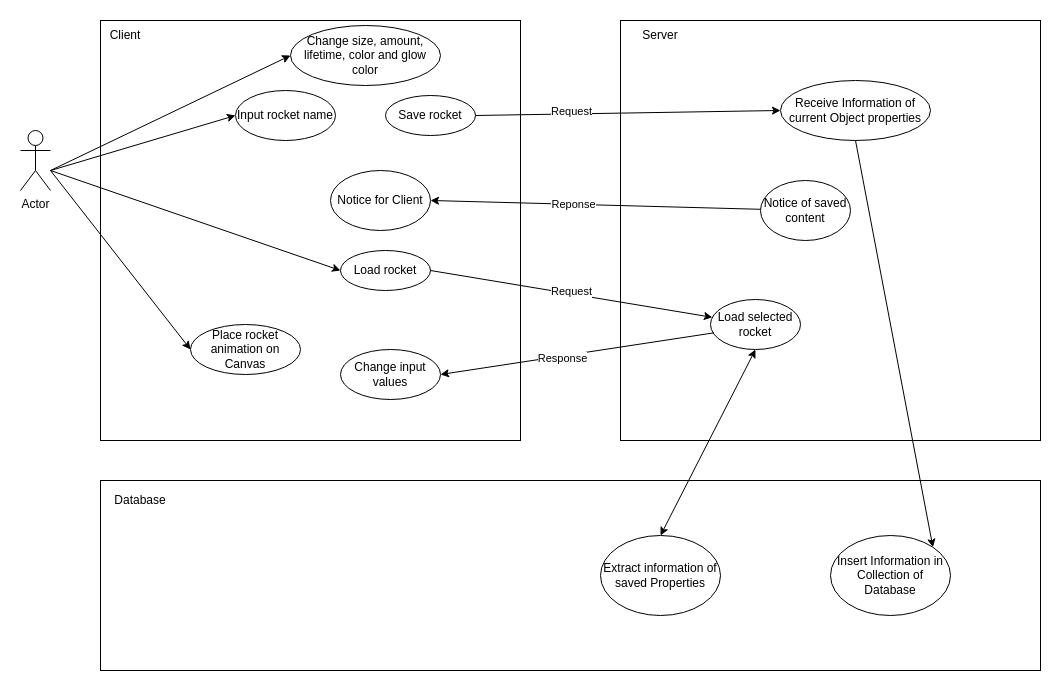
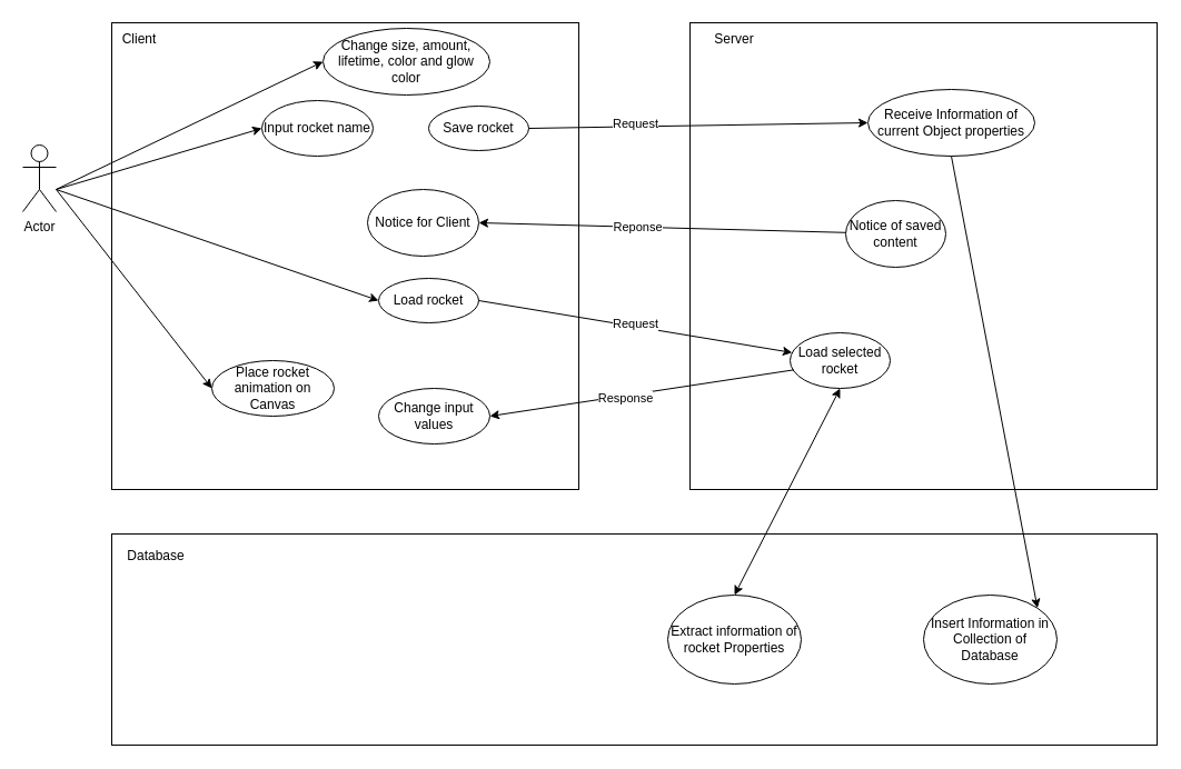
- <mxCell id="29" value="Extract information of saved Properties" style="ellipse;whiteSpace=wrap;html=1;" parent="1" vertex="1"><mxGeometry x="600" y="535" width="120" height="80" as="geometry" /></mxCell>
+ <mxCell id="29" value="Extract information of rocket Properties" style="ellipse;whiteSpace=wrap;html=1;" parent="1" vertex="1"><mxGeometry x="600" y="535" width="120" height="80" as="geometry" /></mxCell>
